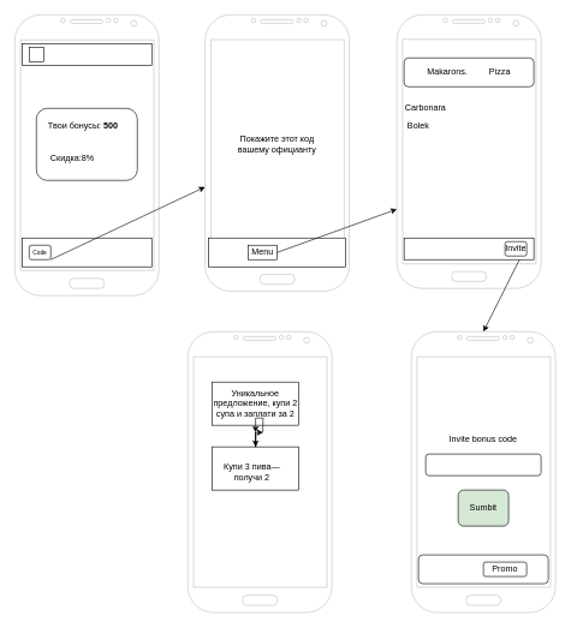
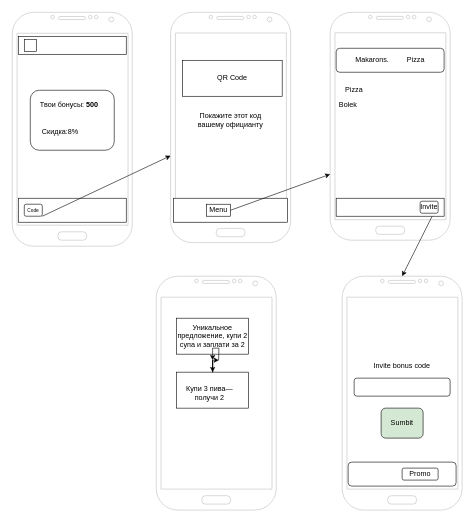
+ <mxCell id="14" value="QR Code" style="rounded=0;whiteSpace=wrap;html=1;" vertex="1" parent="1"><mxGeometry x="304" y="100" width="166" height="60" as="geometry" /></mxCell>
- <mxCell id="22" value="Carbonara" style="text;html=1;strokeColor=none;fillColor=none;align=center;verticalAlign=middle;whiteSpace=wrap;rounded=0;" vertex="1" parent="1"><mxGeometry x="570" y="130" width="40" height="40" as="geometry" /></mxCell>
+ <mxCell id="22" value="Pizza" style="text;html=1;strokeColor=none;fillColor=none;align=center;verticalAlign=middle;whiteSpace=wrap;rounded=0;" vertex="1" parent="1"><mxGeometry x="570" y="130" width="40" height="40" as="geometry" /></mxCell>
